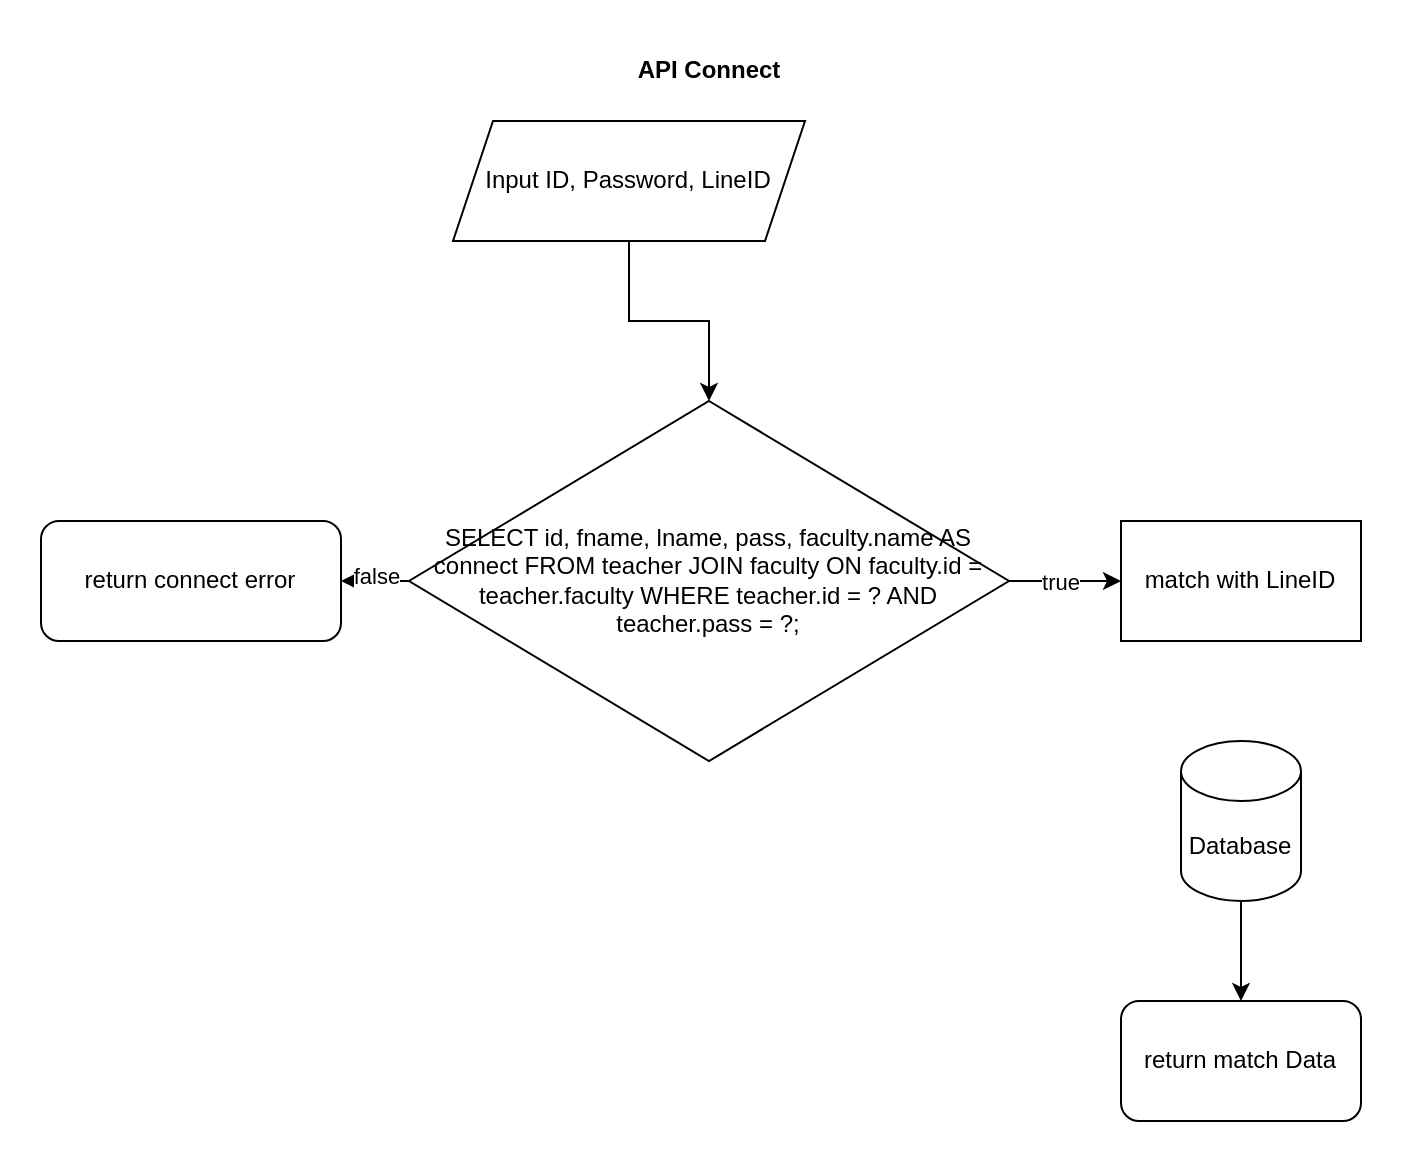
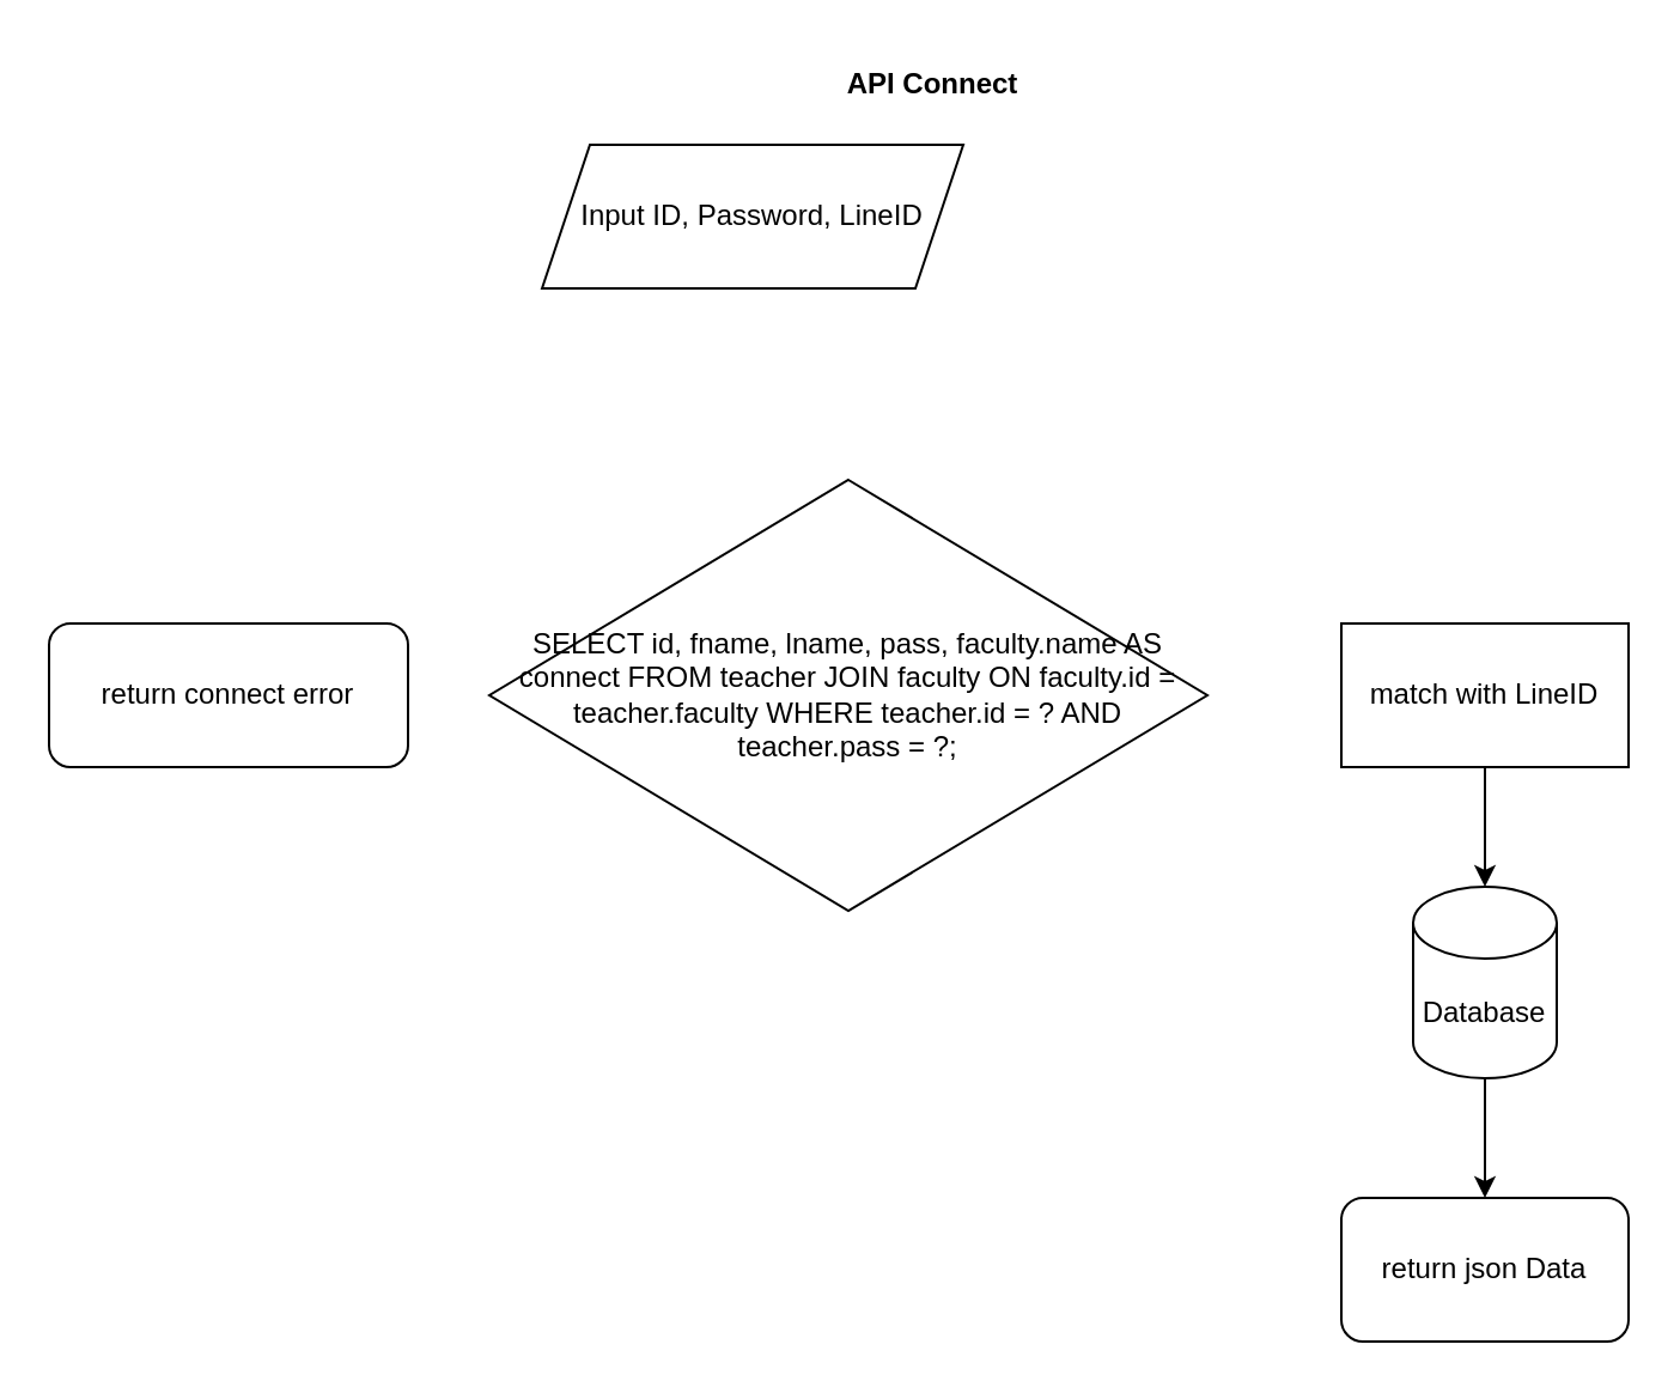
- <mxCell id="2" value="API Connect" style="text;html=1;align=center;verticalAlign=middle;resizable=0;points=[];autosize=1;strokeColor=none;fillColor=none;fontStyle=1" vertex="1" parent="1"><mxGeometry x="309" y="20" width="90" height="30" as="geometry" /></mxCell>
+ <mxCell id="2" value="API Connect" style="text;html=1;align=center;verticalAlign=middle;resizable=0;points=[];autosize=1;strokeColor=none;fillColor=none;fontStyle=1" vertex="1" parent="1"><mxGeometry x="344" y="20" width="90" height="30" as="geometry" /></mxCell>
- <mxCell id="3" style="edgeStyle=orthogonalEdgeStyle;rounded=0;orthogonalLoop=1;jettySize=auto;html=1;exitX=0.5;exitY=1;exitDx=0;exitDy=0;entryX=0.5;entryY=0;entryDx=0;entryDy=0;" edge="1" parent="1" source="4" target="9"><mxGeometry relative="1" as="geometry"><mxPoint x="354" y="180" as="targetPoint" /></mxGeometry></mxCell>
- <mxCell id="5" style="edgeStyle=orthogonalEdgeStyle;rounded=0;orthogonalLoop=1;jettySize=auto;html=1;exitX=0;exitY=0.5;exitDx=0;exitDy=0;entryX=1;entryY=0.5;entryDx=0;entryDy=0;" edge="1" parent="1" source="9" target="10"><mxGeometry relative="1" as="geometry" /></mxCell>
- <mxCell id="6" value="false" style="edgeLabel;html=1;align=center;verticalAlign=middle;resizable=0;points=[];" vertex="1" connectable="0" parent="5"><mxGeometry x="0.006" y="-3" relative="1" as="geometry"><mxPoint as="offset" /></mxGeometry></mxCell>
- <mxCell id="7" style="edgeStyle=orthogonalEdgeStyle;rounded=0;orthogonalLoop=1;jettySize=auto;html=1;exitX=1;exitY=0.5;exitDx=0;exitDy=0;entryX=0;entryY=0.5;entryDx=0;entryDy=0;" edge="1" parent="1" source="9" target="11"><mxGeometry relative="1" as="geometry" /></mxCell>
- <mxCell id="8" value="true" style="edgeLabel;html=1;align=center;verticalAlign=middle;resizable=0;points=[];" vertex="1" connectable="0" parent="7"><mxGeometry x="-0.102" relative="1" as="geometry"><mxPoint as="offset" /></mxGeometry></mxCell>
+ <mxCell id="14" style="edgeStyle=orthogonalEdgeStyle;rounded=0;orthogonalLoop=1;jettySize=auto;html=1;exitX=0.5;exitY=1;exitDx=0;exitDy=0;entryX=0.5;entryY=0;entryDx=0;entryDy=0;entryPerimeter=0;" edge="1" parent="1" source="11" target="13"><mxGeometry relative="1" as="geometry" /></mxCell>
- <mxCell id="15" value="return match Data" style="rounded=1;whiteSpace=wrap;html=1;" vertex="1" parent="1"><mxGeometry x="560" y="500" width="120" height="60" as="geometry" /></mxCell>
+ <mxCell id="15" value="return json Data" style="rounded=1;whiteSpace=wrap;html=1;" vertex="1" parent="1"><mxGeometry x="560" y="500" width="120" height="60" as="geometry" /></mxCell>
